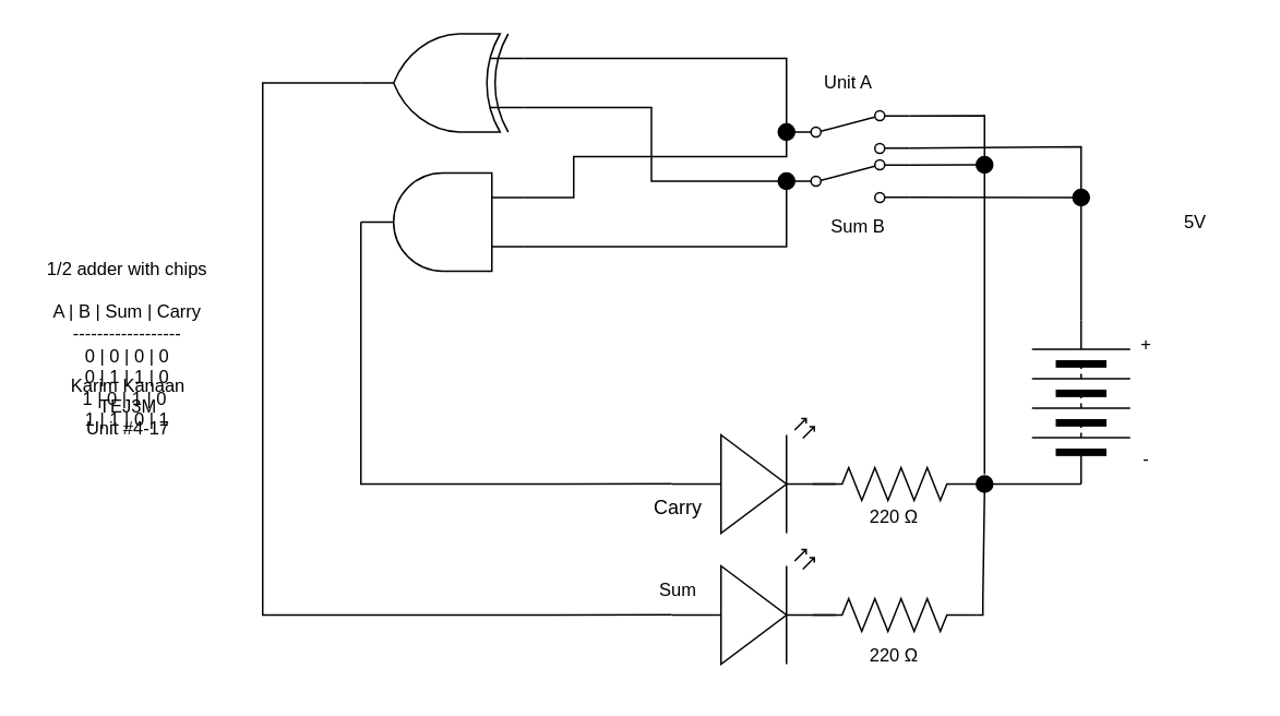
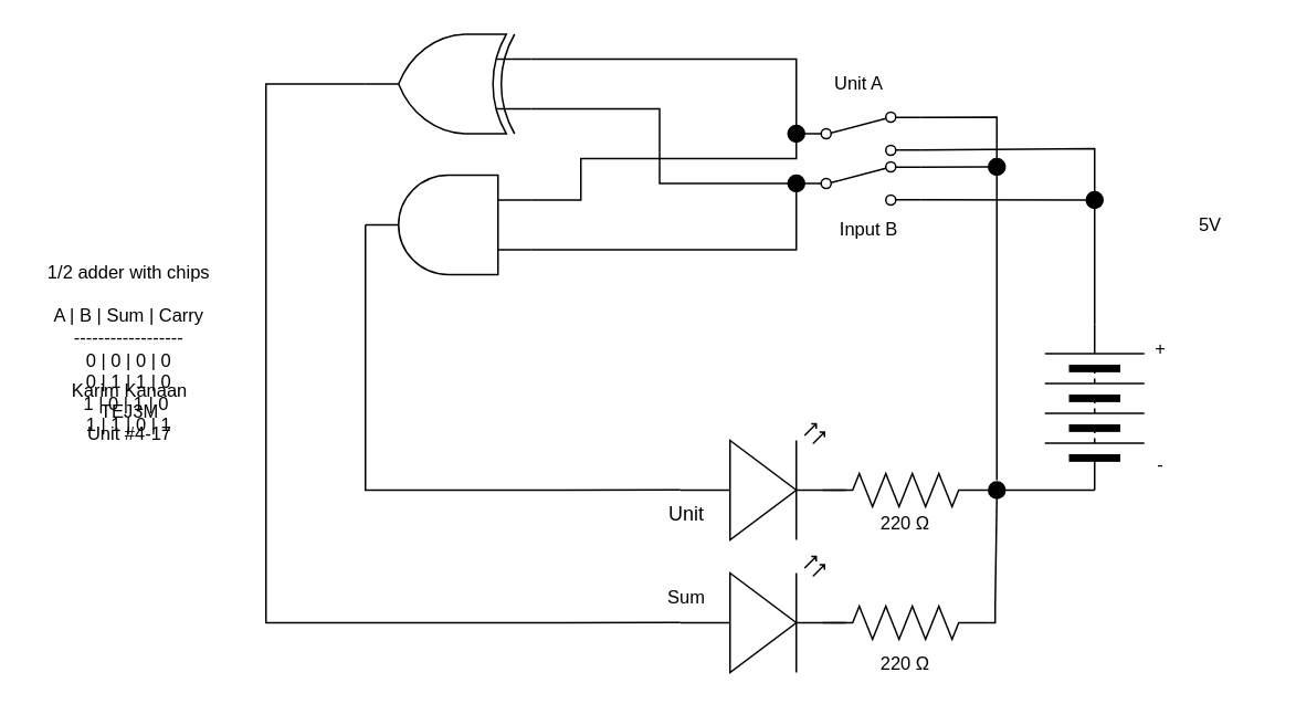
- <mxCell id="16" value="Sum B" style="text;html=1;strokeColor=none;fillColor=none;align=center;verticalAlign=middle;whiteSpace=wrap;rounded=0;fontFamily=Helvetica;fontSize=11;fontColor=default;" vertex="1" parent="1"><mxGeometry x="494" y="123" width="60" height="30" as="geometry" /></mxCell>
+ <mxCell id="16" value="Input B" style="text;html=1;strokeColor=none;fillColor=none;align=center;verticalAlign=middle;whiteSpace=wrap;rounded=0;fontFamily=Helvetica;fontSize=11;fontColor=default;" vertex="1" parent="1"><mxGeometry x="494" y="123" width="60" height="30" as="geometry" /></mxCell>
- <mxCell id="39" value="Carry" style="text;html=1;strokeColor=none;fillColor=none;align=center;verticalAlign=middle;whiteSpace=wrap;rounded=0;" vertex="1" parent="1"><mxGeometry x="384" y="295" width="60" height="30" as="geometry" /></mxCell>
+ <mxCell id="39" value="Unit" style="text;html=1;strokeColor=none;fillColor=none;align=center;verticalAlign=middle;whiteSpace=wrap;rounded=0;" vertex="1" parent="1"><mxGeometry x="384" y="295" width="60" height="30" as="geometry" /></mxCell>
